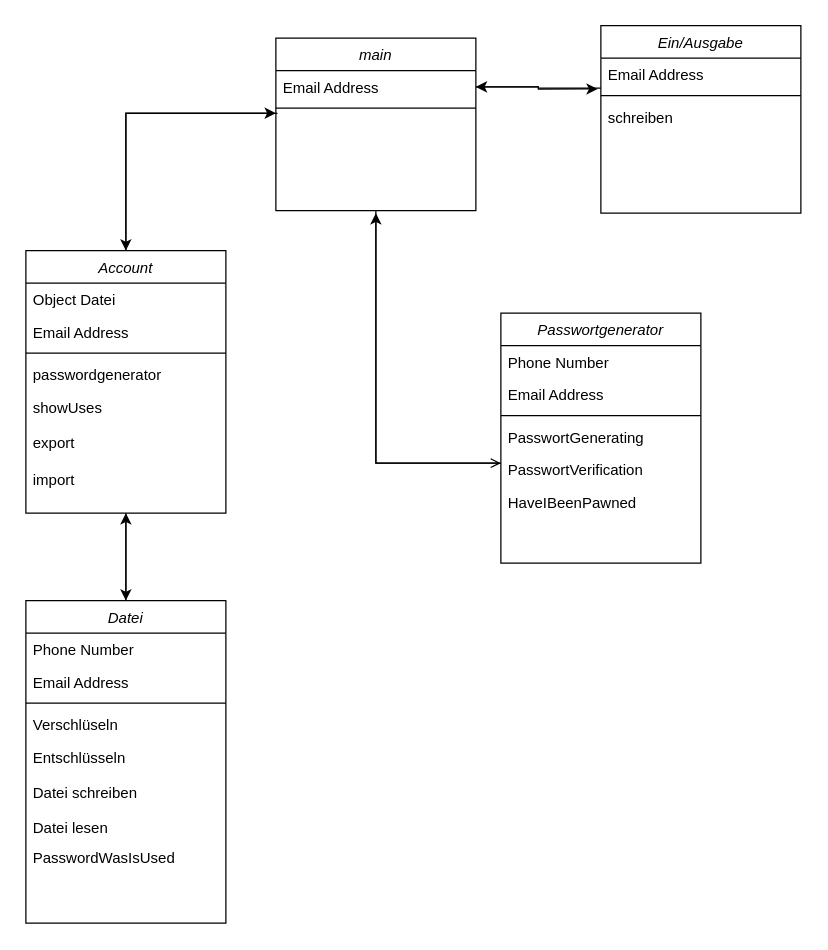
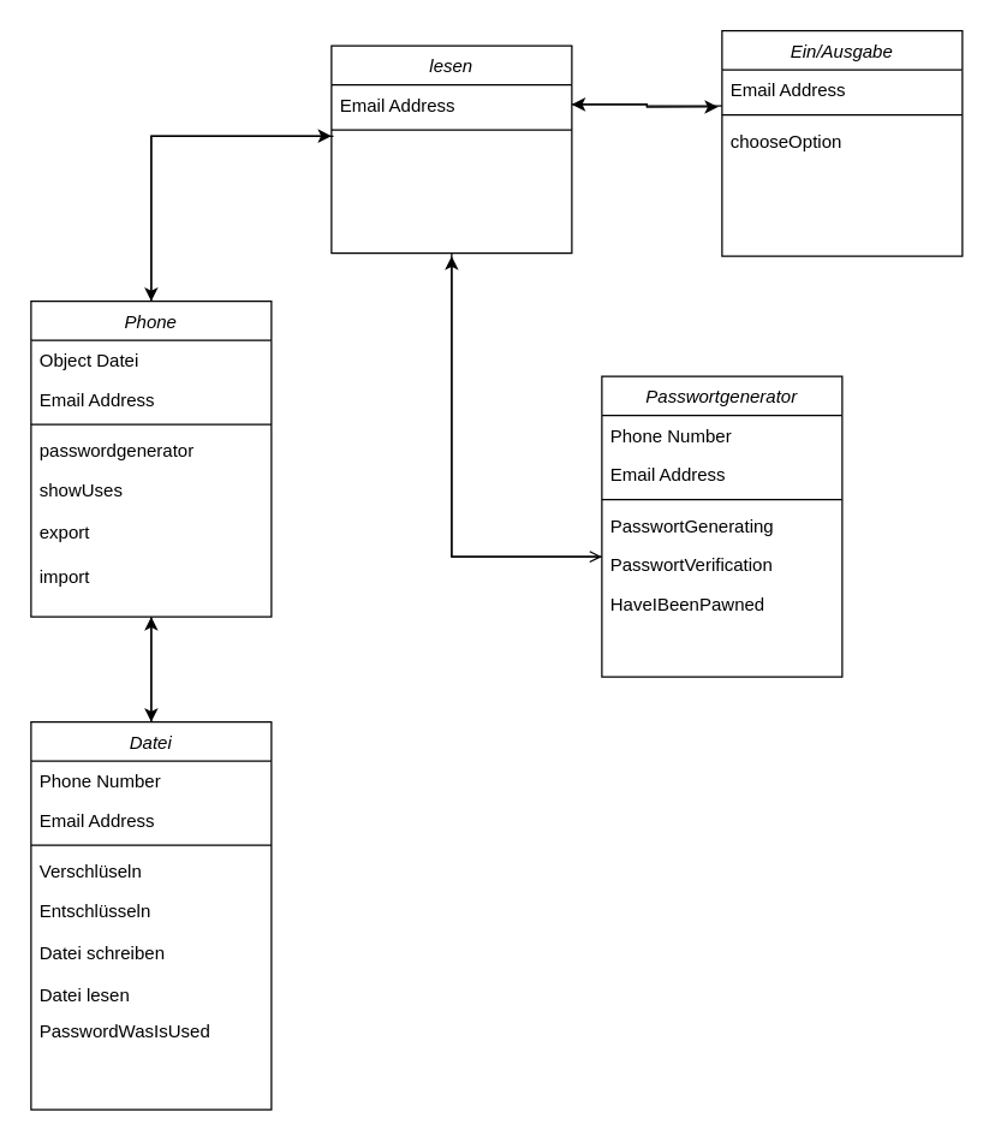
- <mxCell id="13" value="main" style="swimlane;fontStyle=2;align=center;verticalAlign=top;childLayout=stackLayout;horizontal=1;startSize=26;horizontalStack=0;resizeParent=1;resizeLast=0;collapsible=1;marginBottom=0;rounded=0;shadow=0;strokeWidth=1;" vertex="1" parent="1"><mxGeometry x="220" y="30" width="160" height="138" as="geometry"><mxRectangle x="230" y="140" width="160" height="26" as="alternateBounds" /></mxGeometry></mxCell>
+ <mxCell id="13" value="lesen" style="swimlane;fontStyle=2;align=center;verticalAlign=top;childLayout=stackLayout;horizontal=1;startSize=26;horizontalStack=0;resizeParent=1;resizeLast=0;collapsible=1;marginBottom=0;rounded=0;shadow=0;strokeWidth=1;" vertex="1" parent="1"><mxGeometry x="220" y="30" width="160" height="138" as="geometry"><mxRectangle x="230" y="140" width="160" height="26" as="alternateBounds" /></mxGeometry></mxCell>
- <mxCell id="38" value="schreiben" style="text;align=left;verticalAlign=top;spacingLeft=4;spacingRight=4;overflow=hidden;rotatable=0;points=[[0,0.5],[1,0.5]];portConstraint=eastwest;" vertex="1" parent="35"><mxGeometry y="60" width="160" height="26" as="geometry" /></mxCell>
+ <mxCell id="38" value="chooseOption" style="text;align=left;verticalAlign=top;spacingLeft=4;spacingRight=4;overflow=hidden;rotatable=0;points=[[0,0.5],[1,0.5]];portConstraint=eastwest;" vertex="1" parent="35"><mxGeometry y="60" width="160" height="26" as="geometry" /></mxCell>
- <mxCell id="26" value="Account" style="swimlane;fontStyle=2;align=center;verticalAlign=top;childLayout=stackLayout;horizontal=1;startSize=26;horizontalStack=0;resizeParent=1;resizeLast=0;collapsible=1;marginBottom=0;rounded=0;shadow=0;strokeWidth=1;" vertex="1" parent="1"><mxGeometry x="20" y="200" width="160" height="210" as="geometry"><mxRectangle x="230" y="140" width="160" height="26" as="alternateBounds" /></mxGeometry></mxCell>
+ <mxCell id="26" value="Phone" style="swimlane;fontStyle=2;align=center;verticalAlign=top;childLayout=stackLayout;horizontal=1;startSize=26;horizontalStack=0;resizeParent=1;resizeLast=0;collapsible=1;marginBottom=0;rounded=0;shadow=0;strokeWidth=1;" vertex="1" parent="1"><mxGeometry x="20" y="200" width="160" height="210" as="geometry"><mxRectangle x="230" y="140" width="160" height="26" as="alternateBounds" /></mxGeometry></mxCell>
